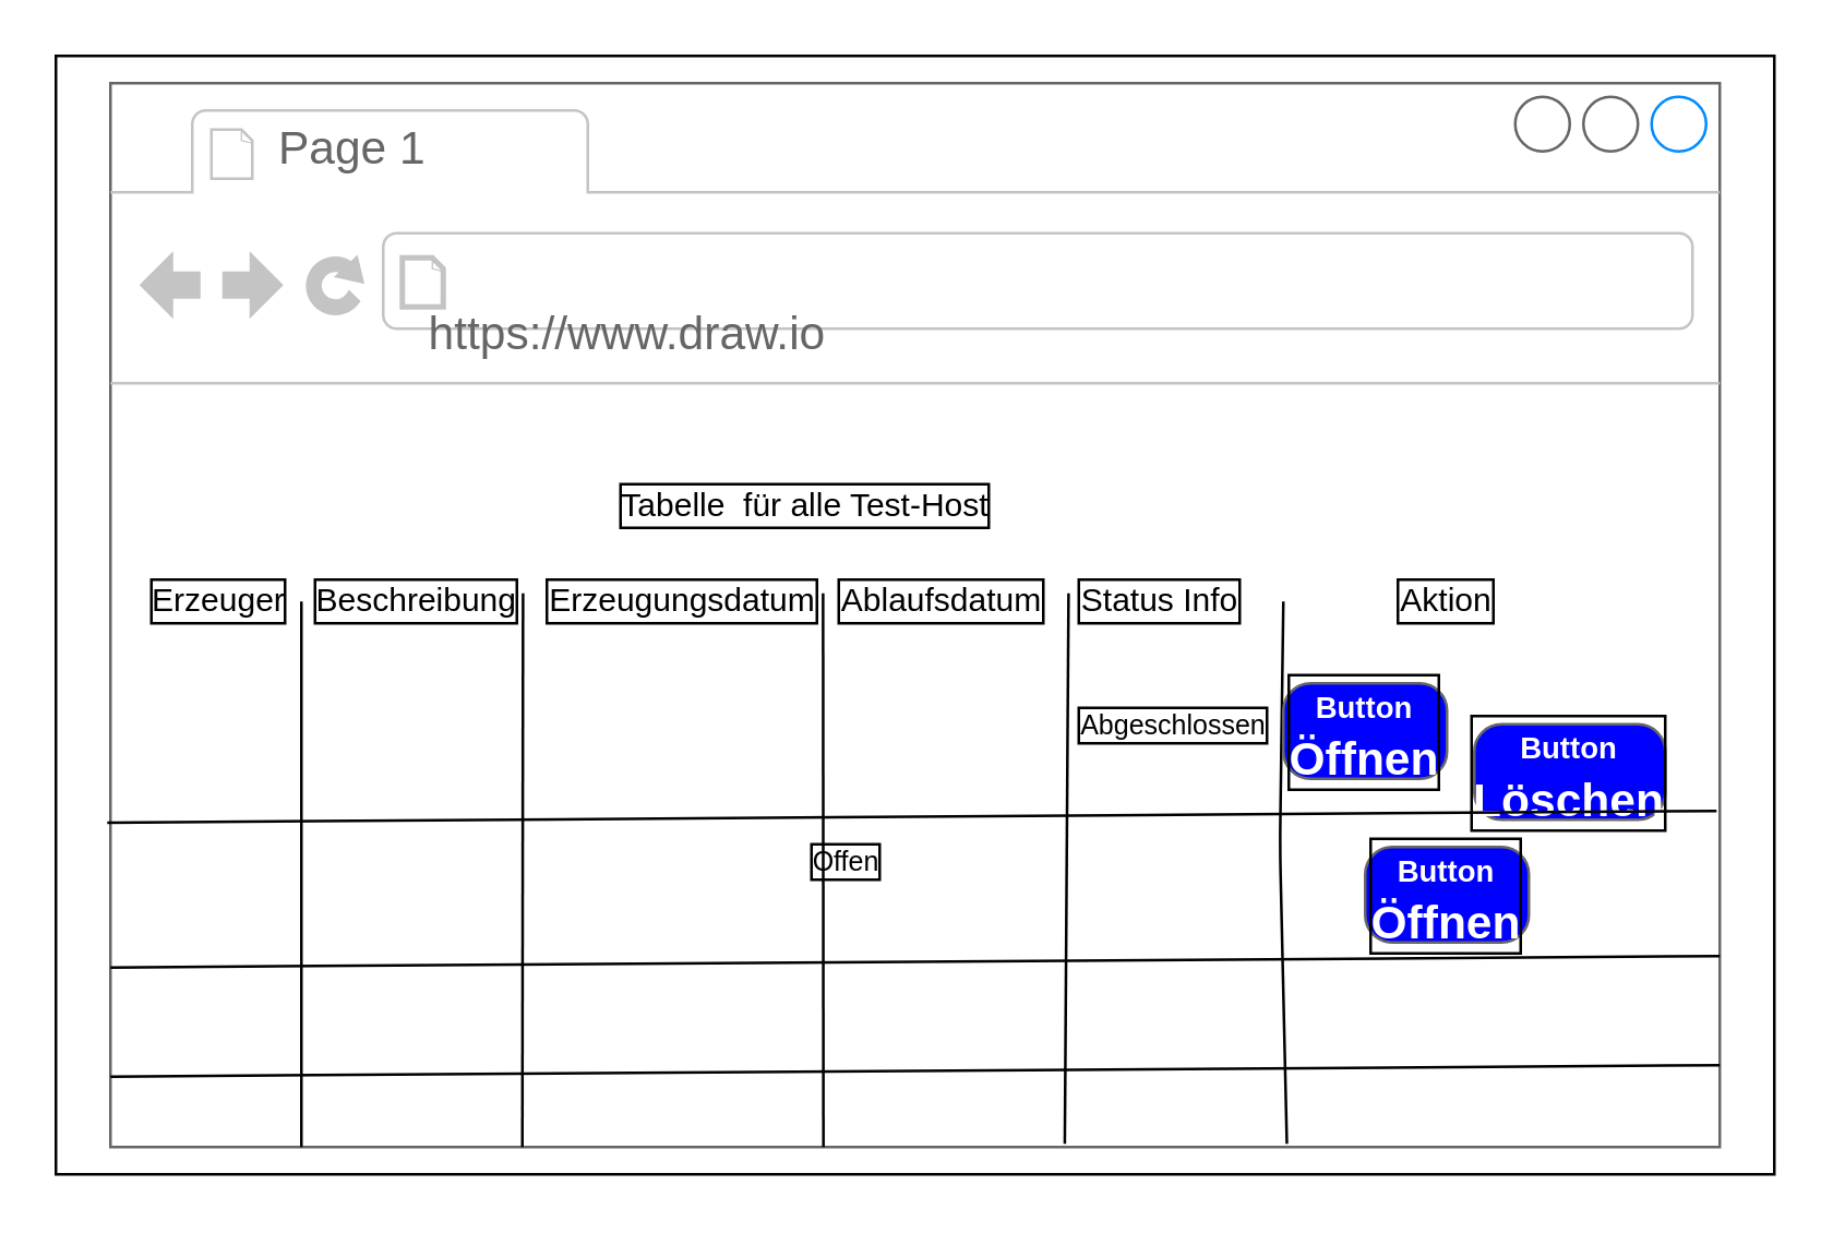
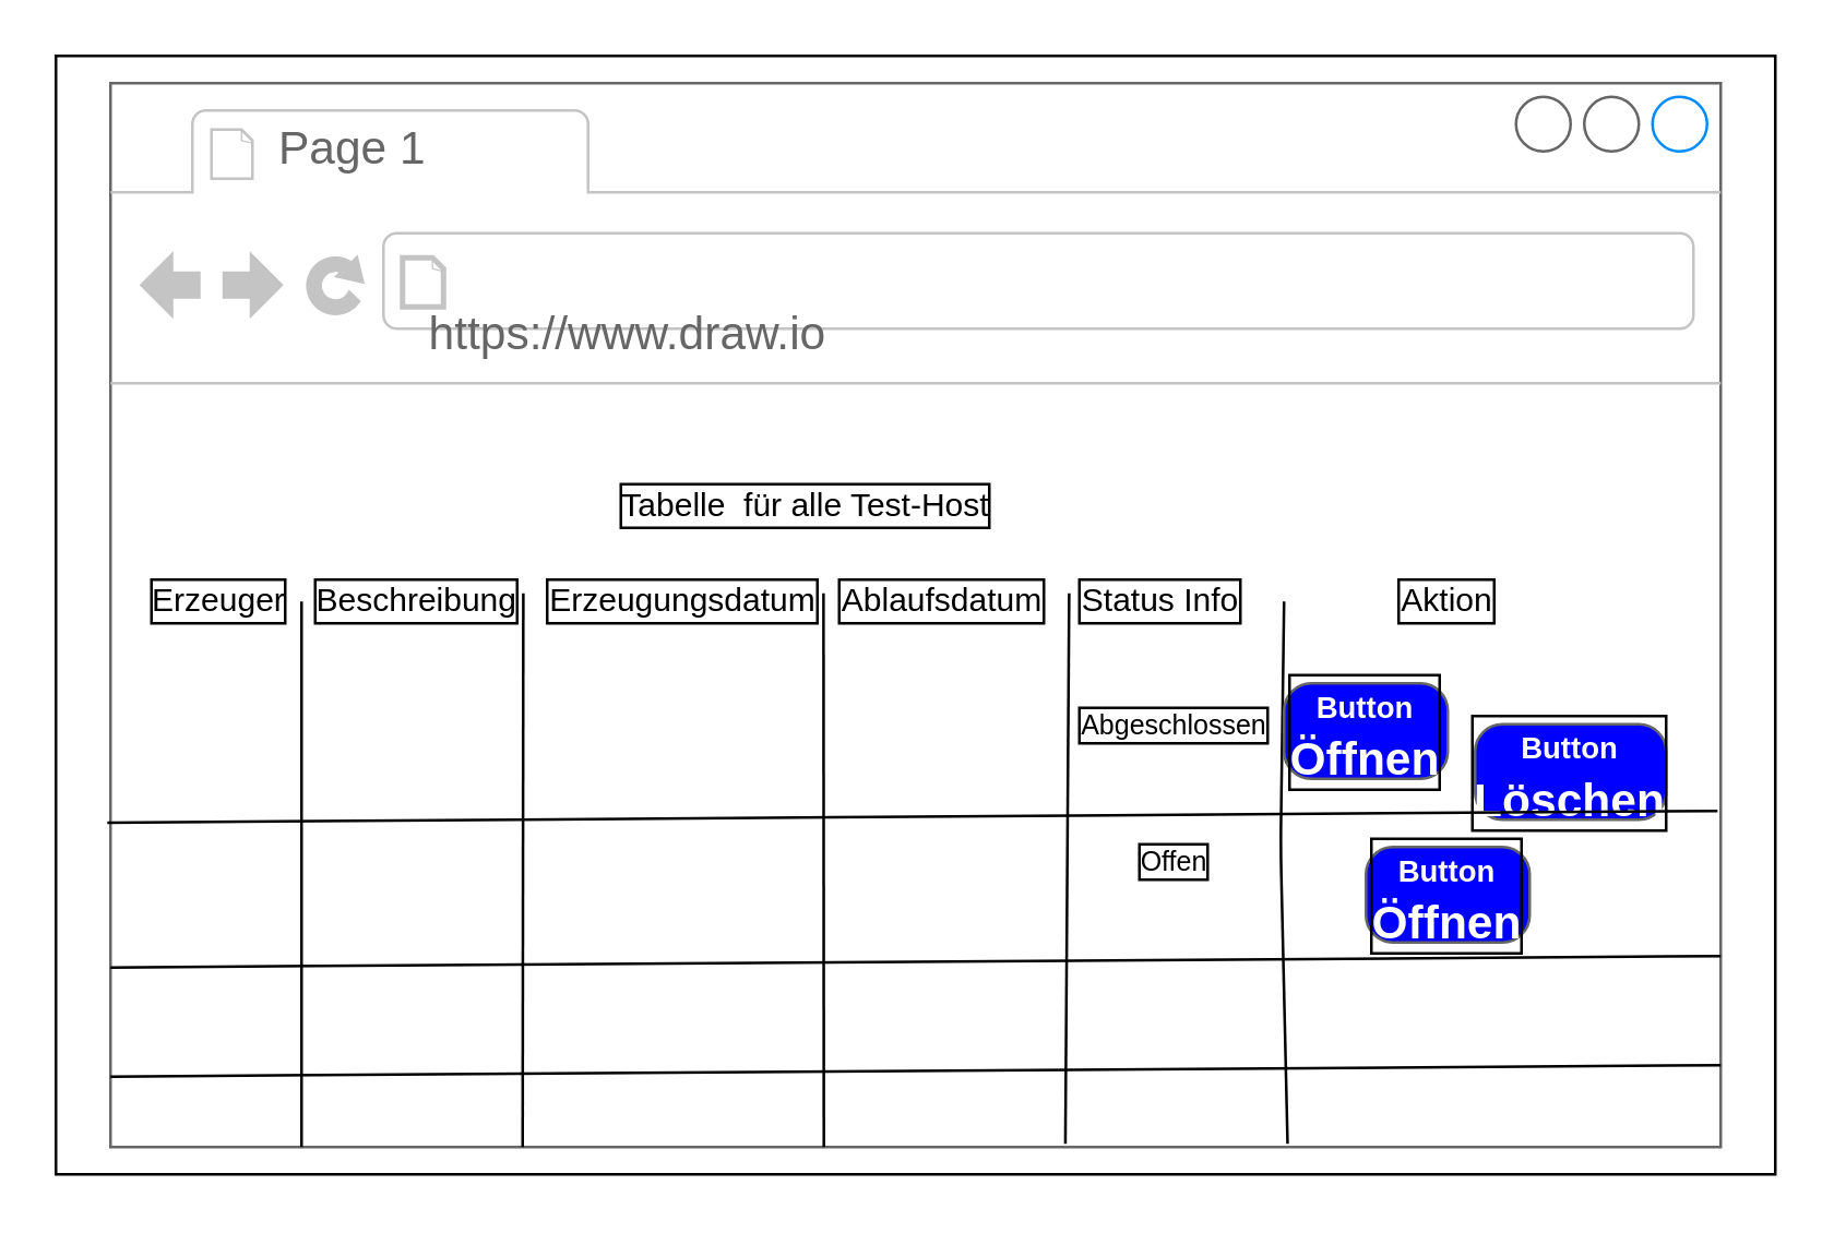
- <mxCell id="23" value="Offen" style="text;html=1;strokeColor=none;fillColor=none;align=center;verticalAlign=middle;whiteSpace=wrap;rounded=0;shadow=1;glass=0;labelBorderColor=default;sketch=0;fontSize=10;" vertex="1" parent="3"><mxGeometry x="230" y="270" width="80" height="30" as="geometry" /></mxCell>
+ <mxCell id="23" value="Offen" style="text;html=1;strokeColor=none;fillColor=none;align=center;verticalAlign=middle;whiteSpace=wrap;rounded=0;shadow=1;glass=0;labelBorderColor=default;sketch=0;fontSize=10;" vertex="1" parent="3"><mxGeometry x="350" y="270" width="80" height="30" as="geometry" /></mxCell>
